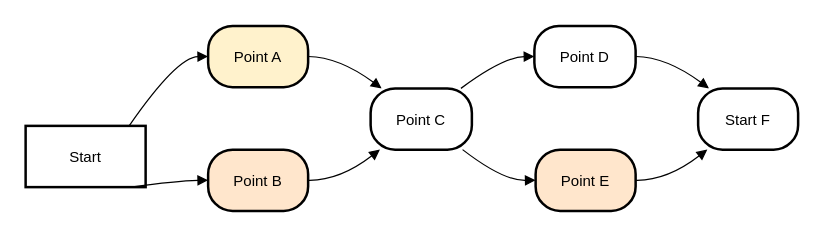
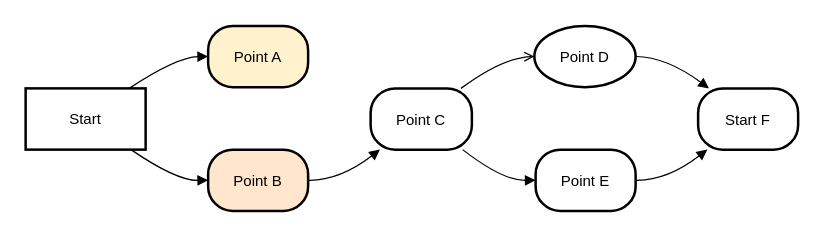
- <mxCell id="6" value="Point D" style="rounded=1;arcSize=40;strokeWidth=2" vertex="1" parent="1"><mxGeometry x="427" y="20" width="81" height="49" as="geometry" /></mxCell>
+ <mxCell id="6" value="Point D" style="ellipse;arcSize=40;strokeWidth=2;" vertex="1" parent="1"><mxGeometry x="427" y="20" width="81" height="49" as="geometry" /></mxCell>
- <mxCell id="13" value="" style="curved=1;startArrow=none;endArrow=block;exitX=0.9;exitY=-0.01;entryX=0;entryY=0.5;" edge="1" parent="1" source="5" target="6"><mxGeometry relative="1" as="geometry"><Array as="points"><mxPoint x="402" y="45" /></Array></mxGeometry></mxCell>
+ <mxCell id="13" value="" style="curved=1;startArrow=none;endArrow=open;exitX=0.9;exitY=-0.01;entryX=0;entryY=0.5;" edge="1" parent="1" source="5" target="6"><mxGeometry relative="1" as="geometry"><Array as="points"><mxPoint x="402" y="45" /></Array></mxGeometry></mxCell>
- <mxCell id="11" value="" style="curved=1;startArrow=none;endArrow=block;exitX=1;exitY=0.5;entryX=0.1;entryY=-0.01;" edge="1" parent="1" source="3" target="5"><mxGeometry relative="1" as="geometry"><Array as="points"><mxPoint x="271" y="45" /></Array></mxGeometry></mxCell>
- <mxCell id="2" value="Start" style="whiteSpace=wrap;strokeWidth=2;" vertex="1" parent="1"><mxGeometry x="20" y="100" width="96" height="49" as="geometry" /></mxCell>
+ <mxCell id="2" value="Start" style="whiteSpace=wrap;strokeWidth=2;" vertex="1" parent="1"><mxGeometry x="20" y="70" width="96" height="49" as="geometry" /></mxCell>
- <mxCell id="7" value="Point E" style="rounded=1;arcSize=40;strokeWidth=2;fillColor=#ffe6cc;" vertex="1" parent="1"><mxGeometry x="428" y="119" width="80" height="49" as="geometry" /></mxCell>
+ <mxCell id="7" value="Point E" style="rounded=1;arcSize=40;strokeWidth=2" vertex="1" parent="1"><mxGeometry x="428" y="119" width="80" height="49" as="geometry" /></mxCell>
